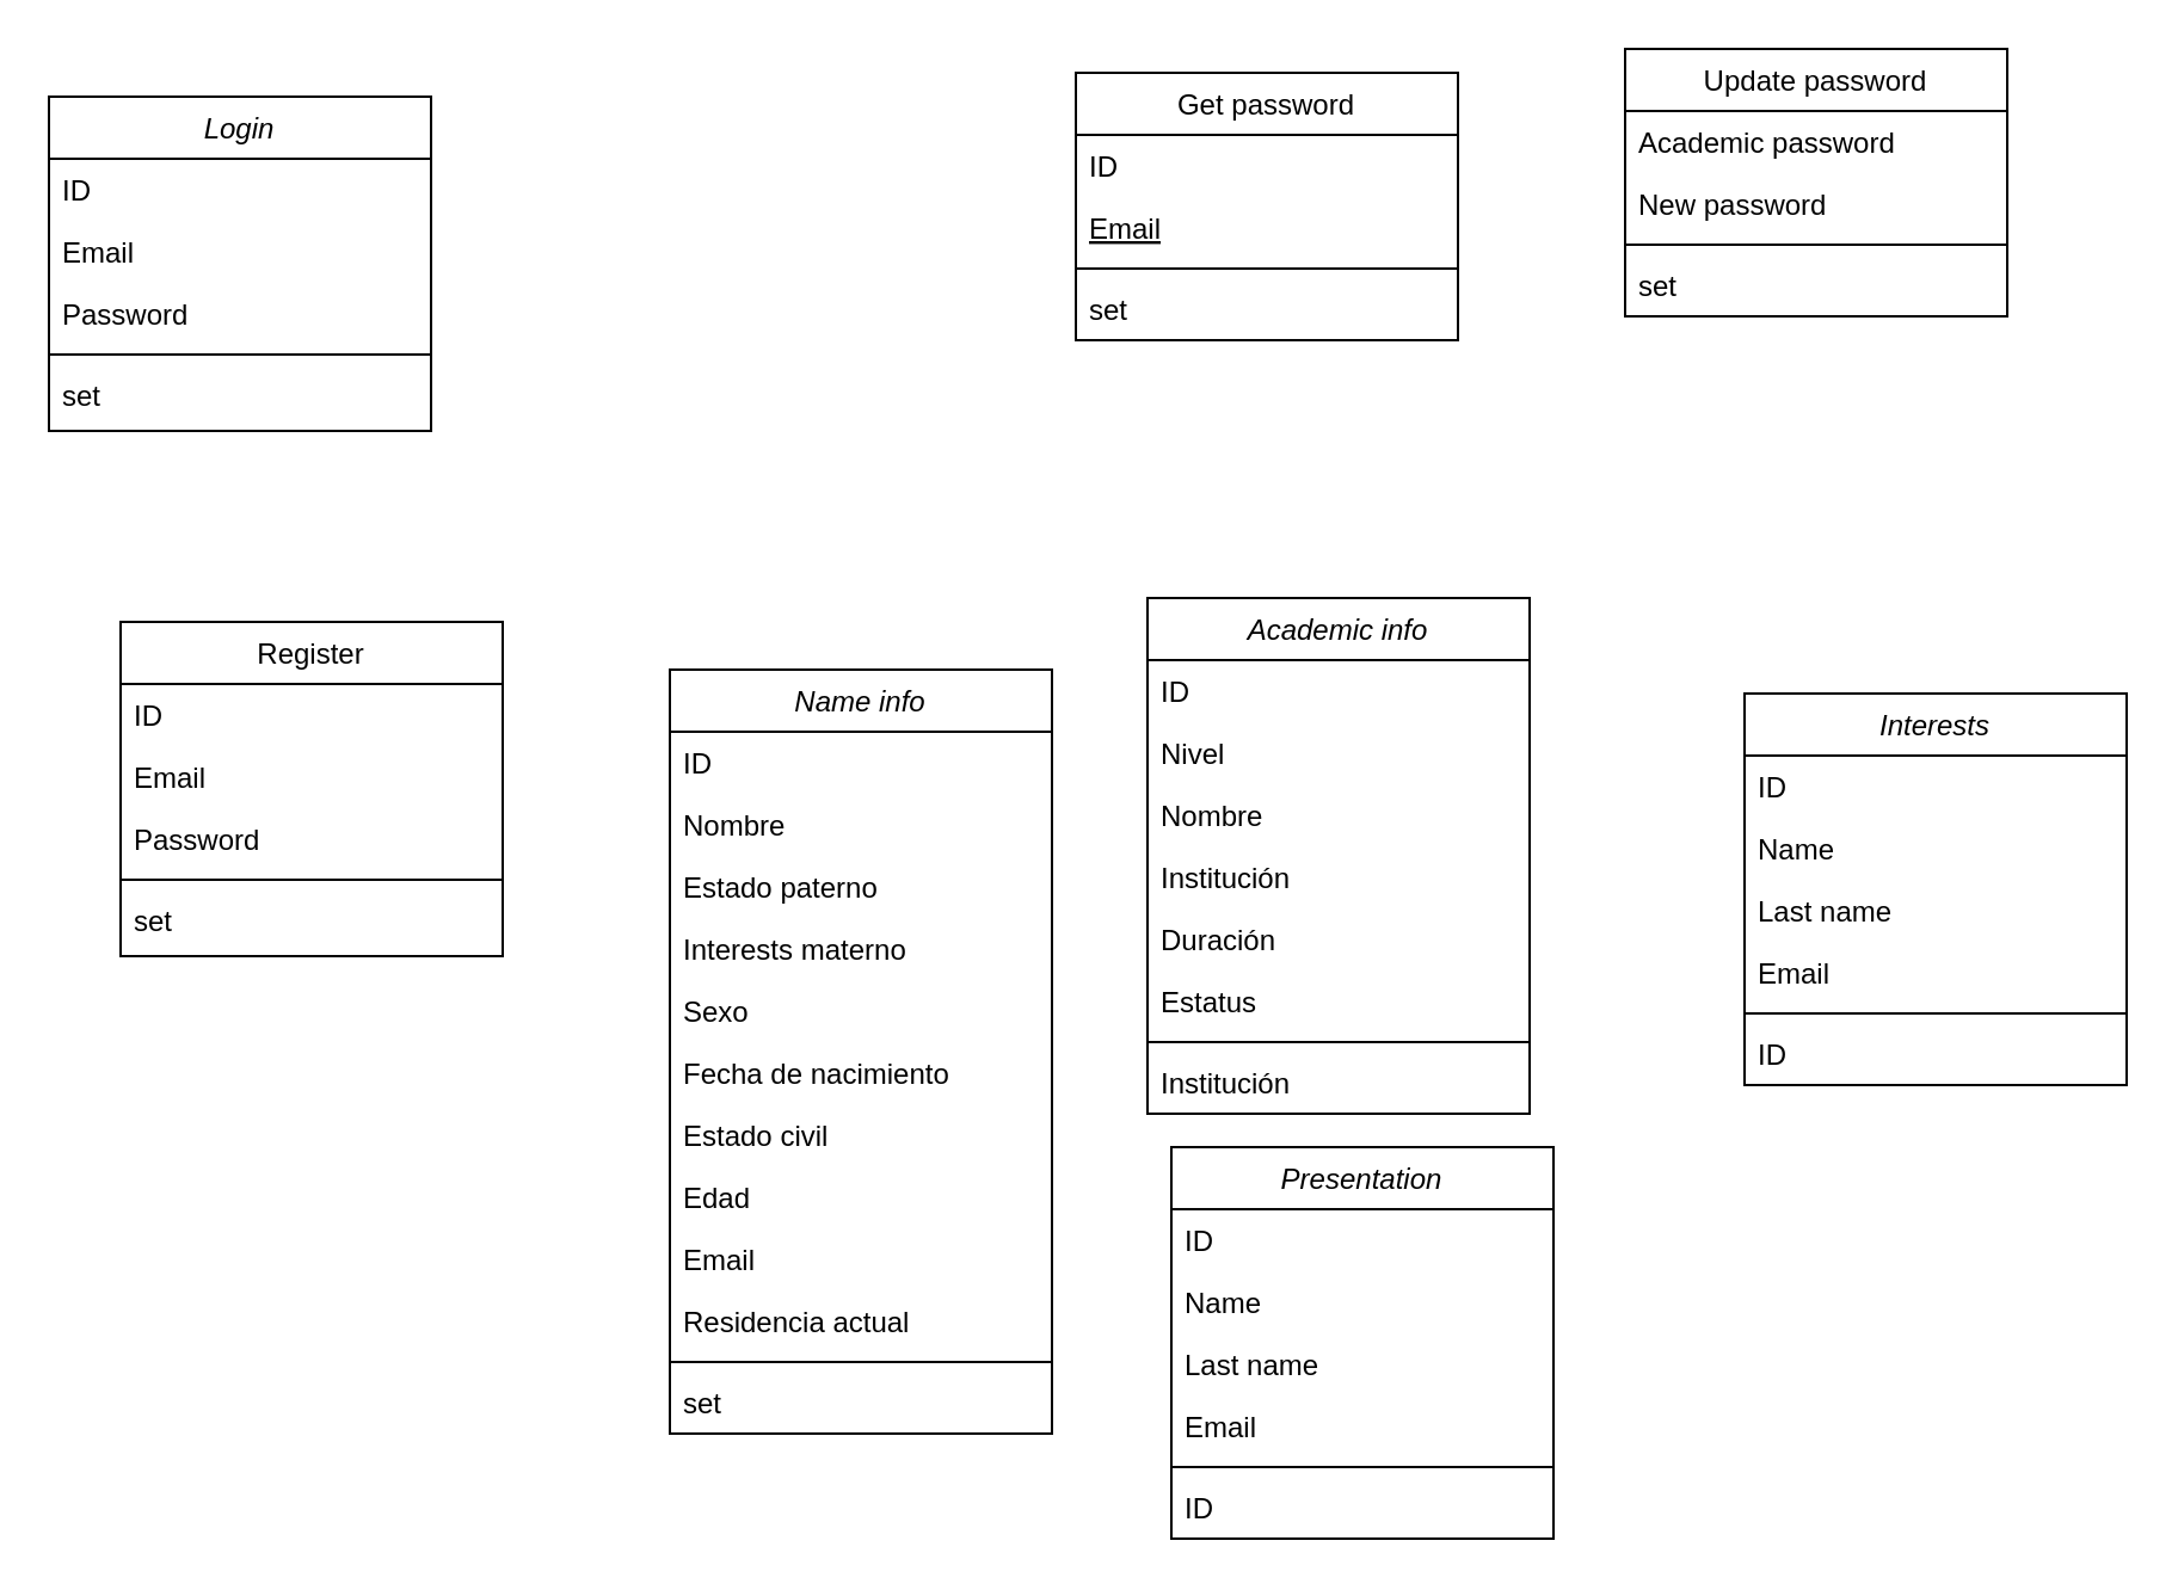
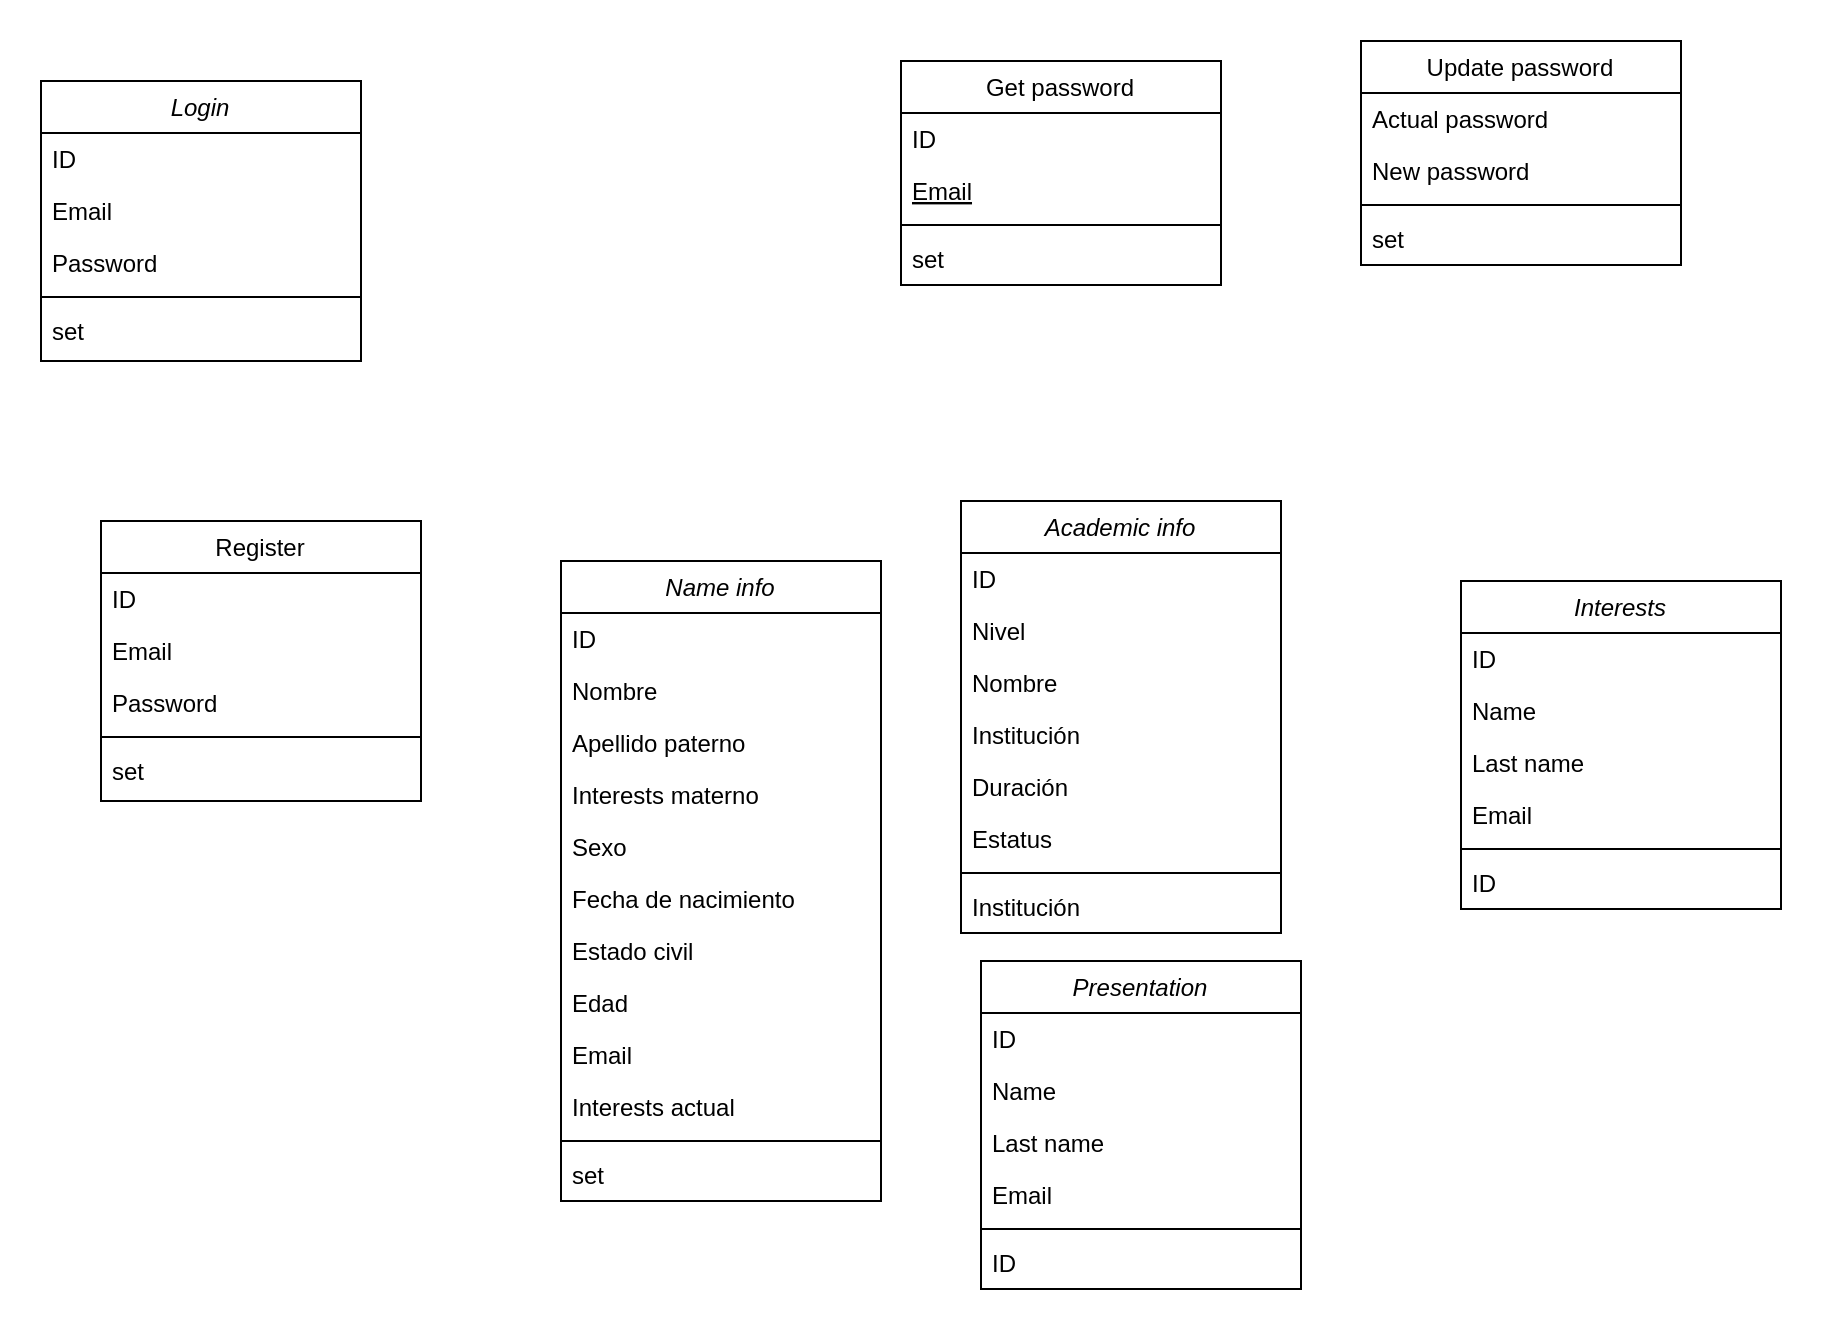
- <mxCell id="3" value="Academic password" style="text;align=left;verticalAlign=top;spacingLeft=4;spacingRight=4;overflow=hidden;rotatable=0;points=[[0,0.5],[1,0.5]];portConstraint=eastwest;" parent="2" vertex="1"><mxGeometry y="26" width="160" height="26" as="geometry" /></mxCell>
+ <mxCell id="3" value="Actual password" style="text;align=left;verticalAlign=top;spacingLeft=4;spacingRight=4;overflow=hidden;rotatable=0;points=[[0,0.5],[1,0.5]];portConstraint=eastwest;" parent="2" vertex="1"><mxGeometry y="26" width="160" height="26" as="geometry" /></mxCell>
- <mxCell id="22" value="Estado paterno" style="text;align=left;verticalAlign=top;spacingLeft=4;spacingRight=4;overflow=hidden;rotatable=0;points=[[0,0.5],[1,0.5]];portConstraint=eastwest;rounded=0;shadow=0;html=0;" vertex="1" parent="19"><mxGeometry y="78" width="160" height="26" as="geometry" /></mxCell>
+ <mxCell id="22" value="Apellido paterno" style="text;align=left;verticalAlign=top;spacingLeft=4;spacingRight=4;overflow=hidden;rotatable=0;points=[[0,0.5],[1,0.5]];portConstraint=eastwest;rounded=0;shadow=0;html=0;" vertex="1" parent="19"><mxGeometry y="78" width="160" height="26" as="geometry" /></mxCell>
- <mxCell id="29" value="Residencia actual" style="text;align=left;verticalAlign=top;spacingLeft=4;spacingRight=4;overflow=hidden;rotatable=0;points=[[0,0.5],[1,0.5]];portConstraint=eastwest;" vertex="1" parent="19"><mxGeometry y="260" width="160" height="26" as="geometry" /></mxCell>
+ <mxCell id="29" value="Interests actual" style="text;align=left;verticalAlign=top;spacingLeft=4;spacingRight=4;overflow=hidden;rotatable=0;points=[[0,0.5],[1,0.5]];portConstraint=eastwest;" vertex="1" parent="19"><mxGeometry y="260" width="160" height="26" as="geometry" /></mxCell>
